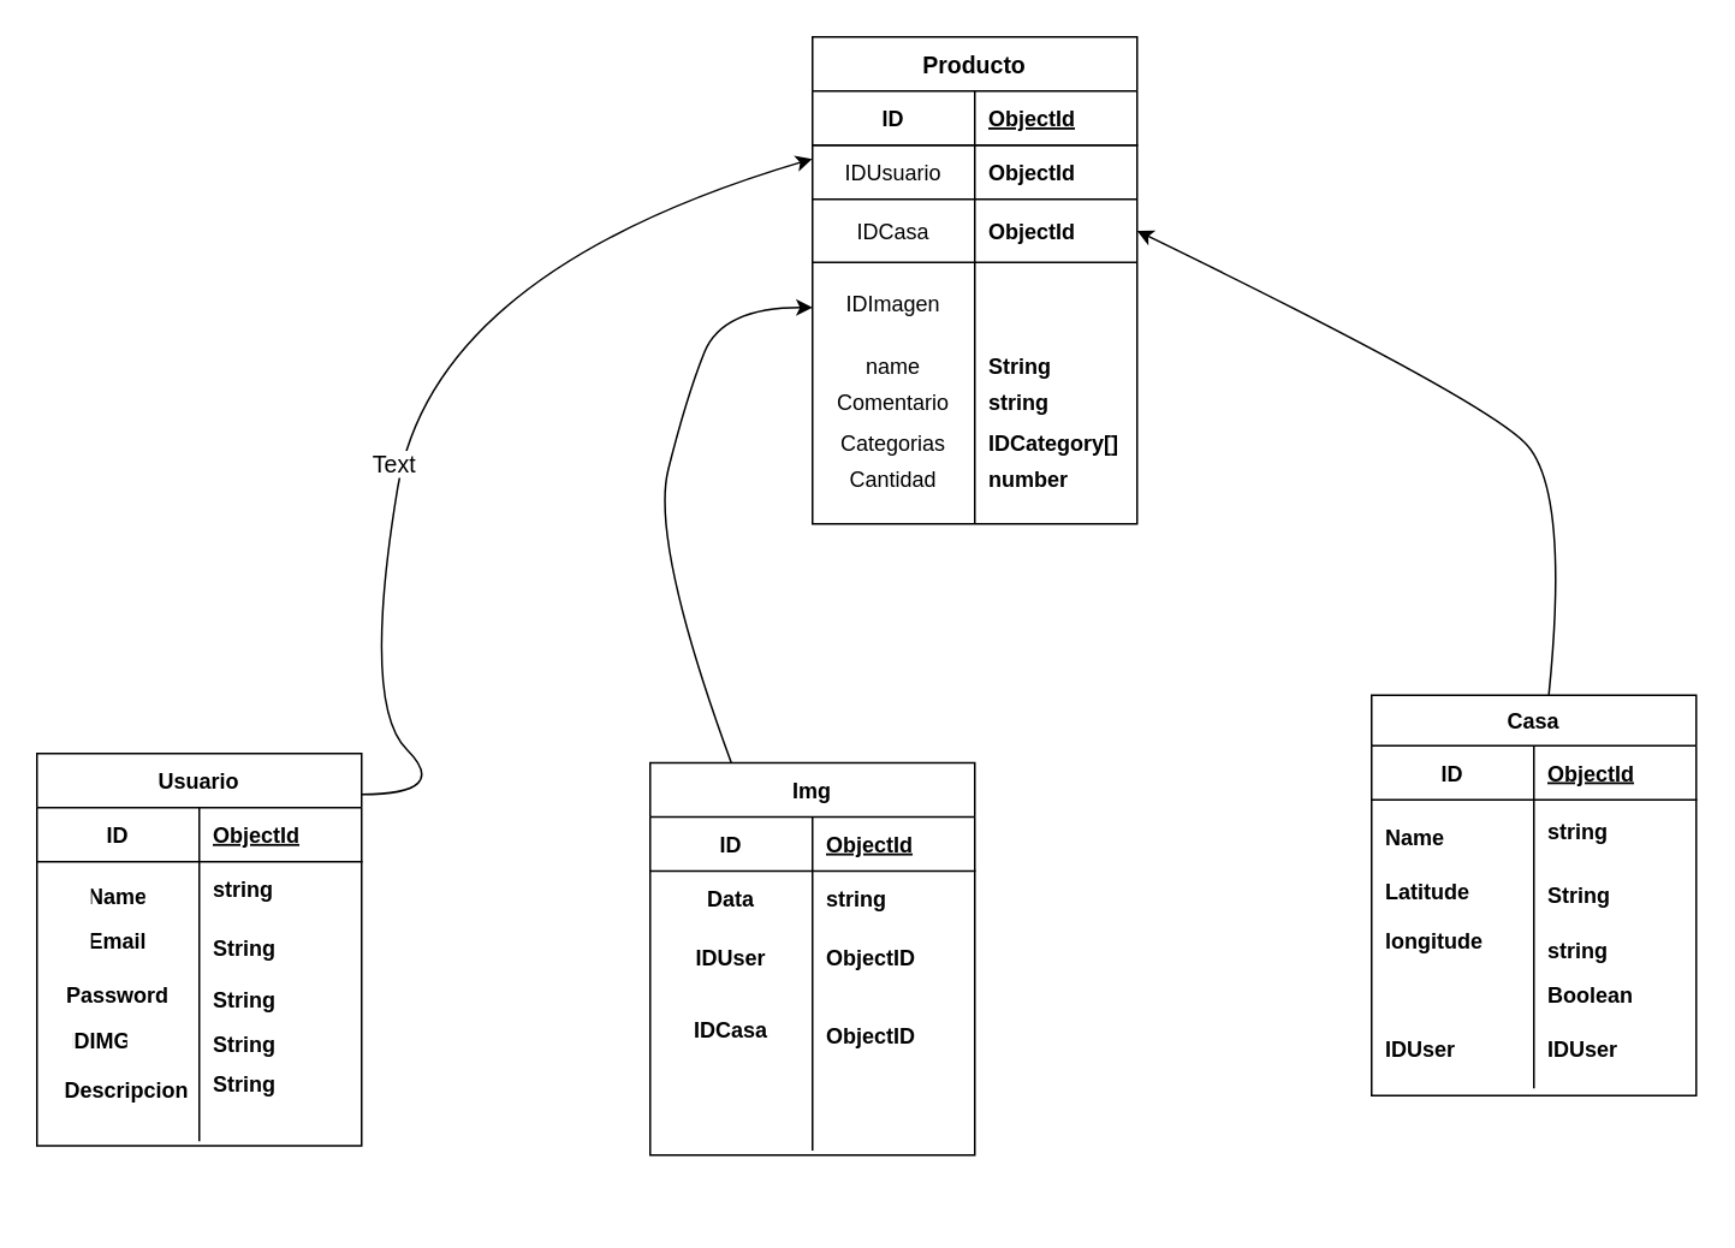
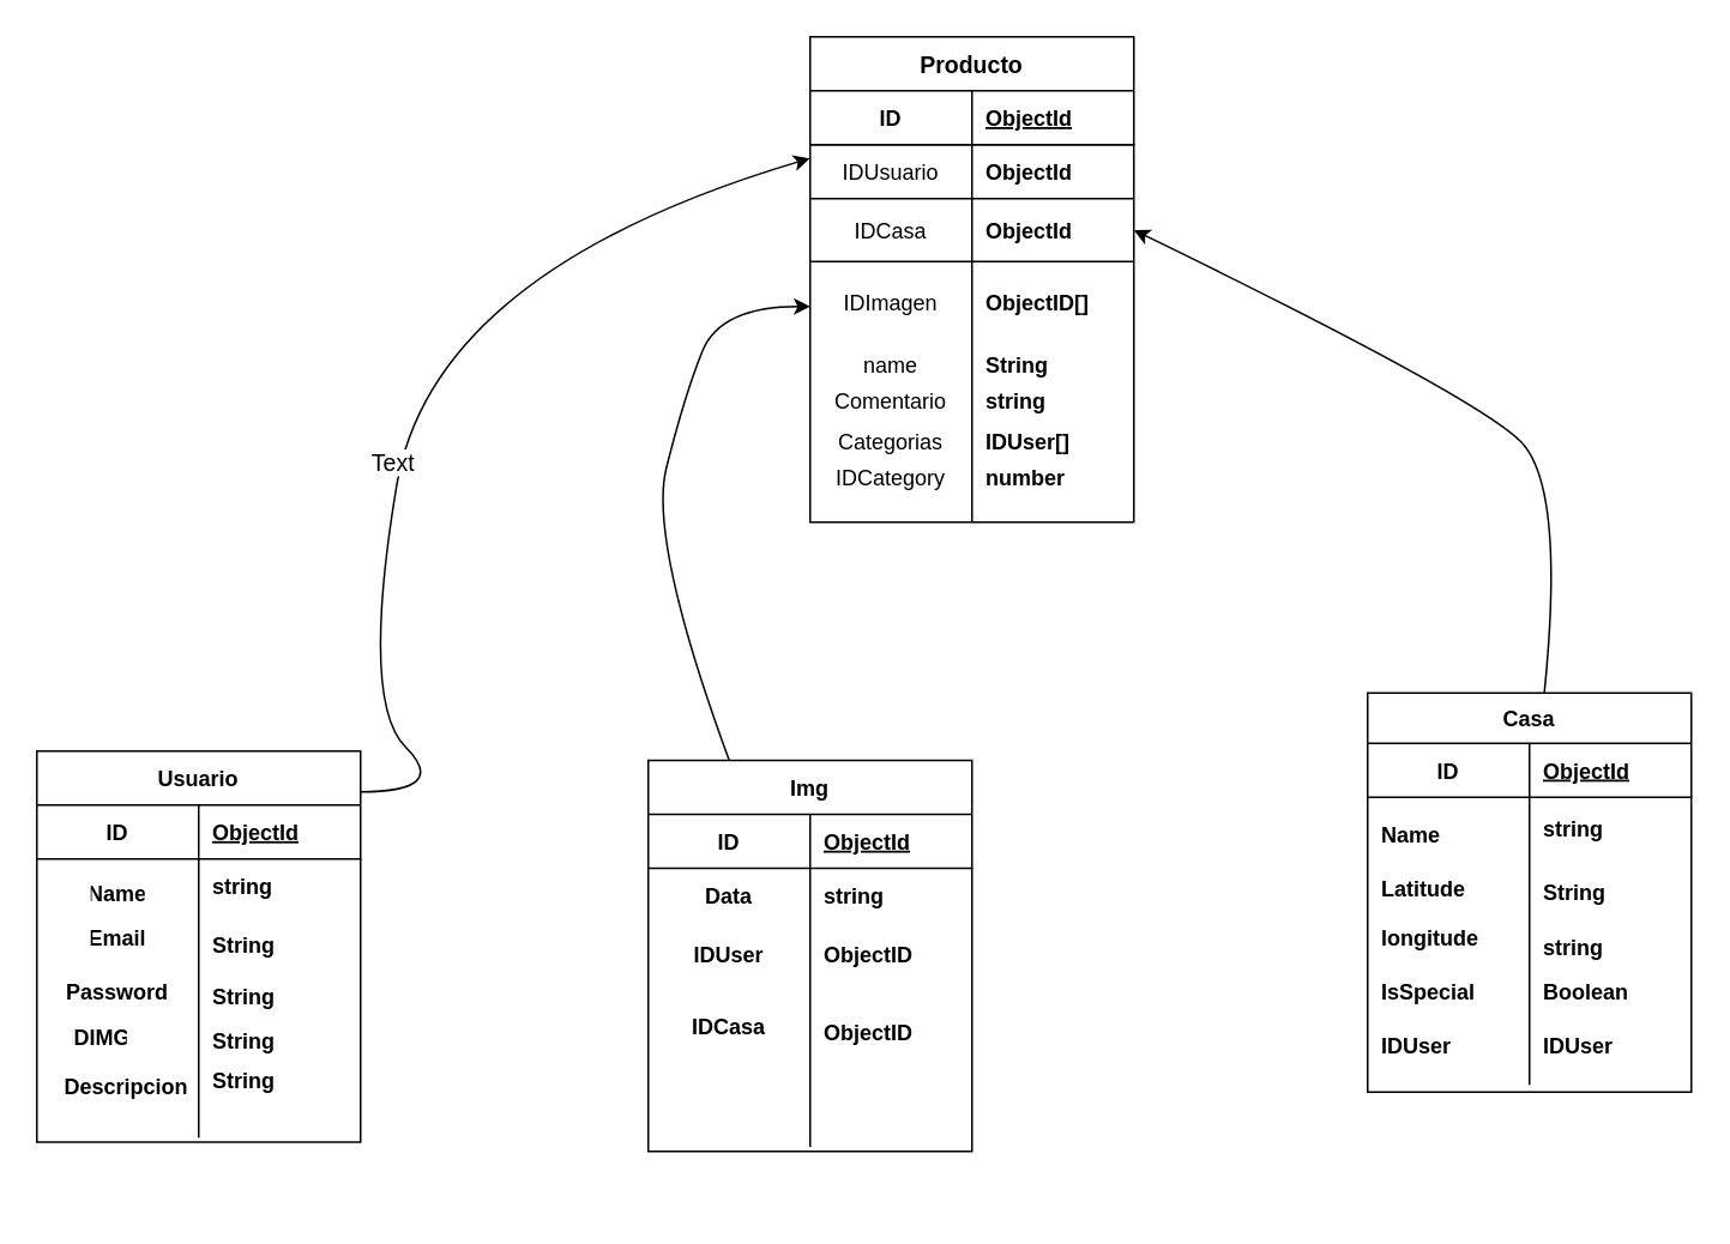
+ <mxCell id="76" value="ObjectID[]" style="shape=partialRectangle;connectable=0;fillColor=none;top=0;left=0;bottom=0;right=0;align=left;spacingLeft=6;overflow=hidden;fontStyle=1" vertex="1" parent="1"><mxGeometry x="540" y="150" width="90" height="35" as="geometry"><mxRectangle width="90" height="35" as="alternateBounds" /></mxGeometry></mxCell>
- <mxCell id="81" value="IDCategory[]" style="shape=partialRectangle;connectable=0;fillColor=none;top=0;left=0;bottom=0;right=0;align=left;spacingLeft=6;overflow=hidden;fontStyle=1" vertex="1" parent="1"><mxGeometry x="540" width="90" height="30" as="geometry" y="230"><mxRectangle width="90" height="30" as="alternateBounds" /></mxGeometry></mxCell>
+ <mxCell id="81" value="IDUser[]" style="shape=partialRectangle;connectable=0;fillColor=none;top=0;left=0;bottom=0;right=0;align=left;spacingLeft=6;overflow=hidden;fontStyle=1" vertex="1" parent="1"><mxGeometry x="540" width="90" height="30" as="geometry" y="230"><mxRectangle width="90" height="30" as="alternateBounds" /></mxGeometry></mxCell>
- <mxCell id="82" value="Cantidad" style="shape=partialRectangle;connectable=0;fillColor=none;top=0;left=0;bottom=0;right=0;editable=1;overflow=hidden;" vertex="1" parent="1"><mxGeometry x="450" y="250" width="90" height="30" as="geometry"><mxRectangle width="90" height="30" as="alternateBounds" /></mxGeometry></mxCell>
+ <mxCell id="82" value="IDCategory" style="shape=partialRectangle;connectable=0;fillColor=none;top=0;left=0;bottom=0;right=0;editable=1;overflow=hidden;" vertex="1" parent="1"><mxGeometry x="450" y="250" width="90" height="30" as="geometry"><mxRectangle width="90" height="30" as="alternateBounds" /></mxGeometry></mxCell>
+ <mxCell id="55" value="IsSpecial" style="shape=partialRectangle;connectable=0;fillColor=none;top=0;left=0;bottom=0;right=0;align=left;spacingLeft=6;overflow=hidden;fontStyle=1" vertex="1" parent="1"><mxGeometry x="760" y="536" width="90" height="30" as="geometry"><mxRectangle width="90" height="30" as="alternateBounds" /></mxGeometry></mxCell>
